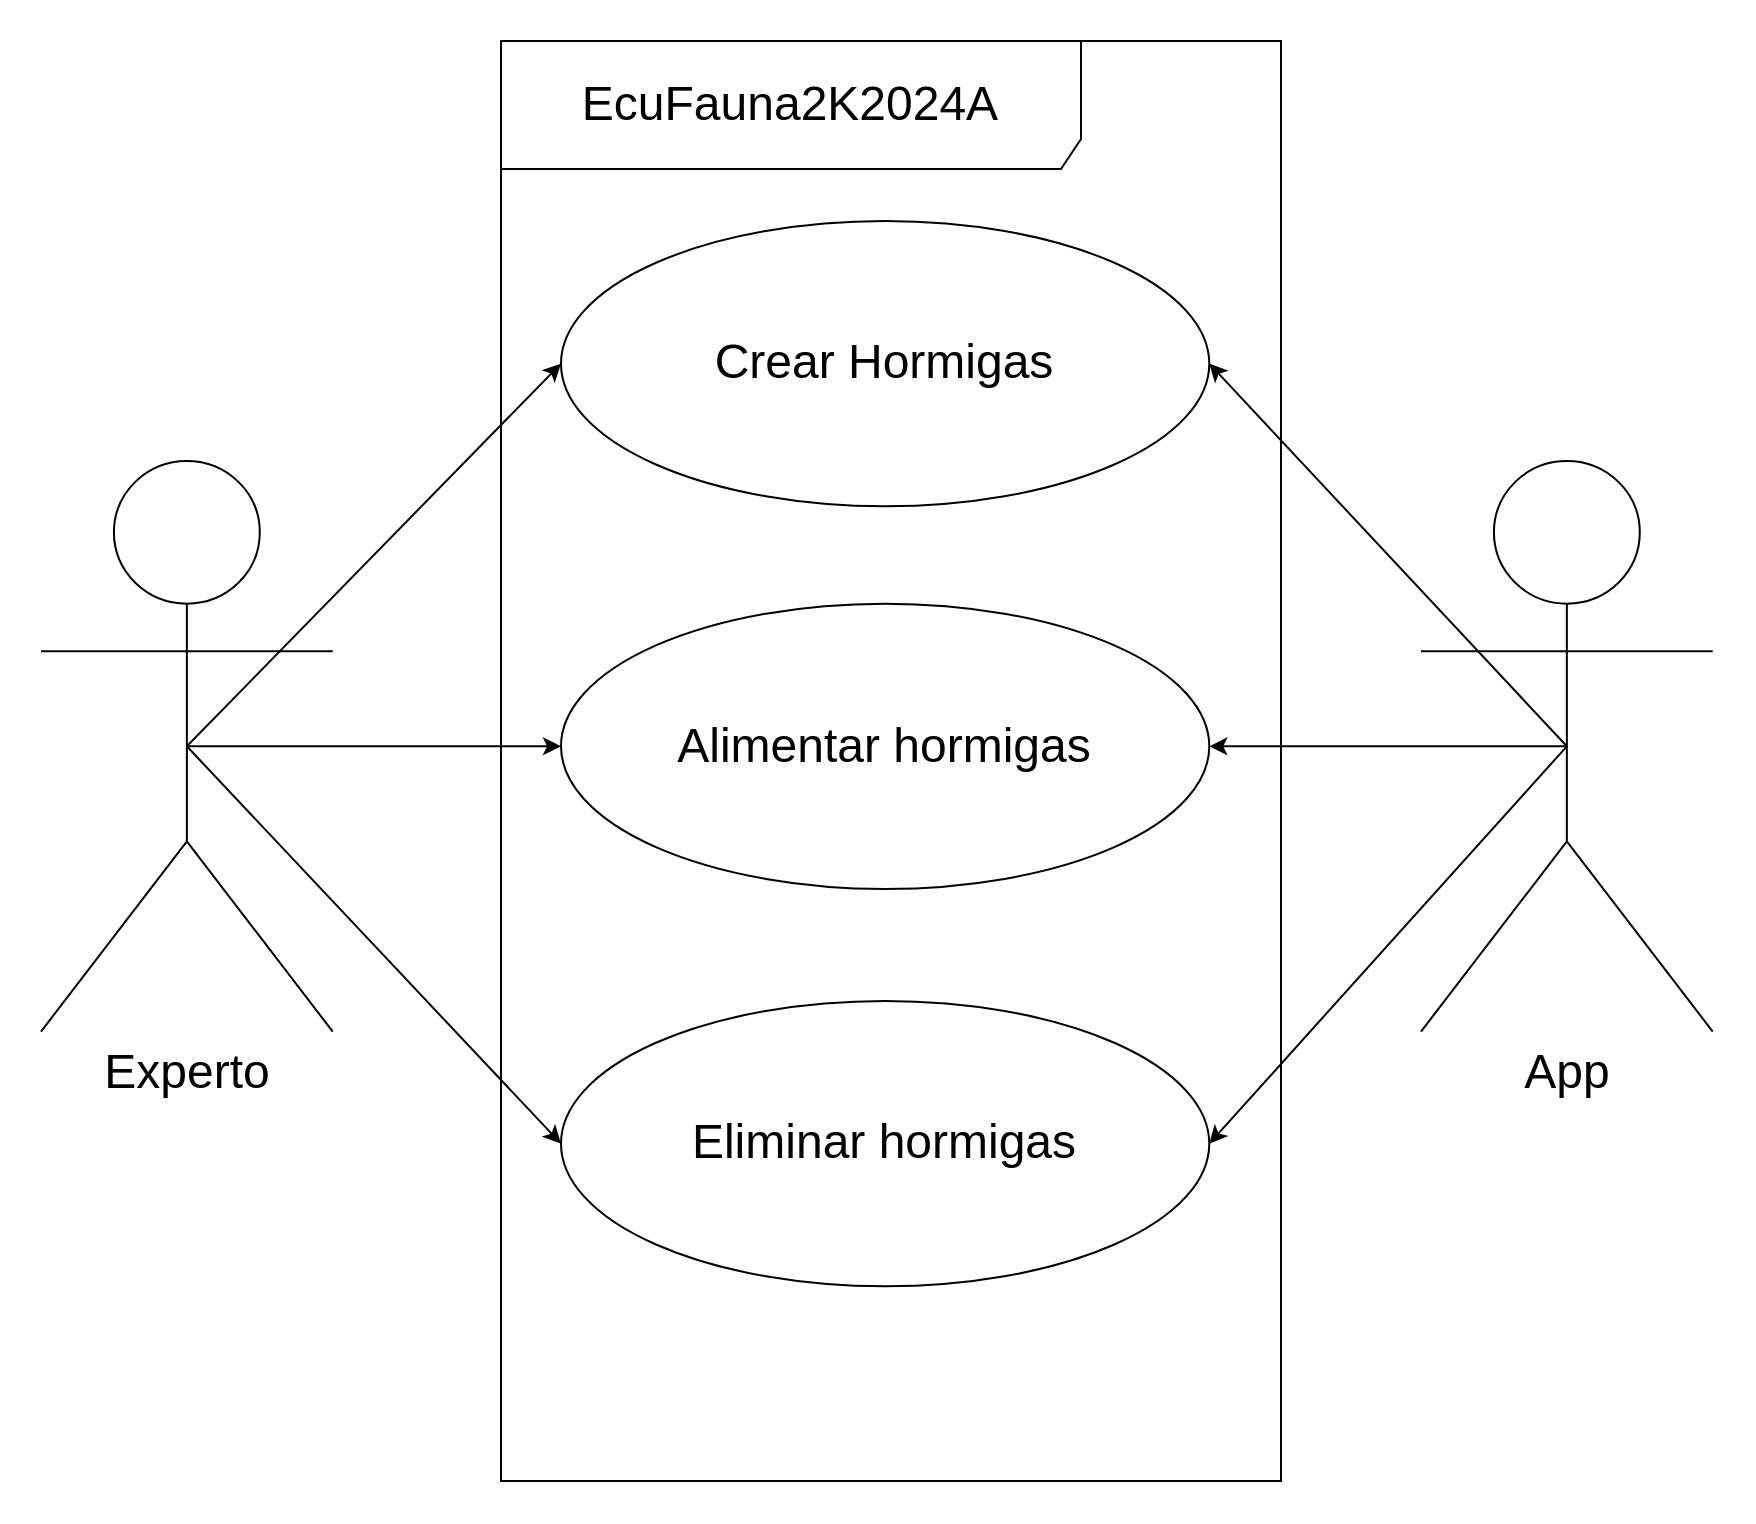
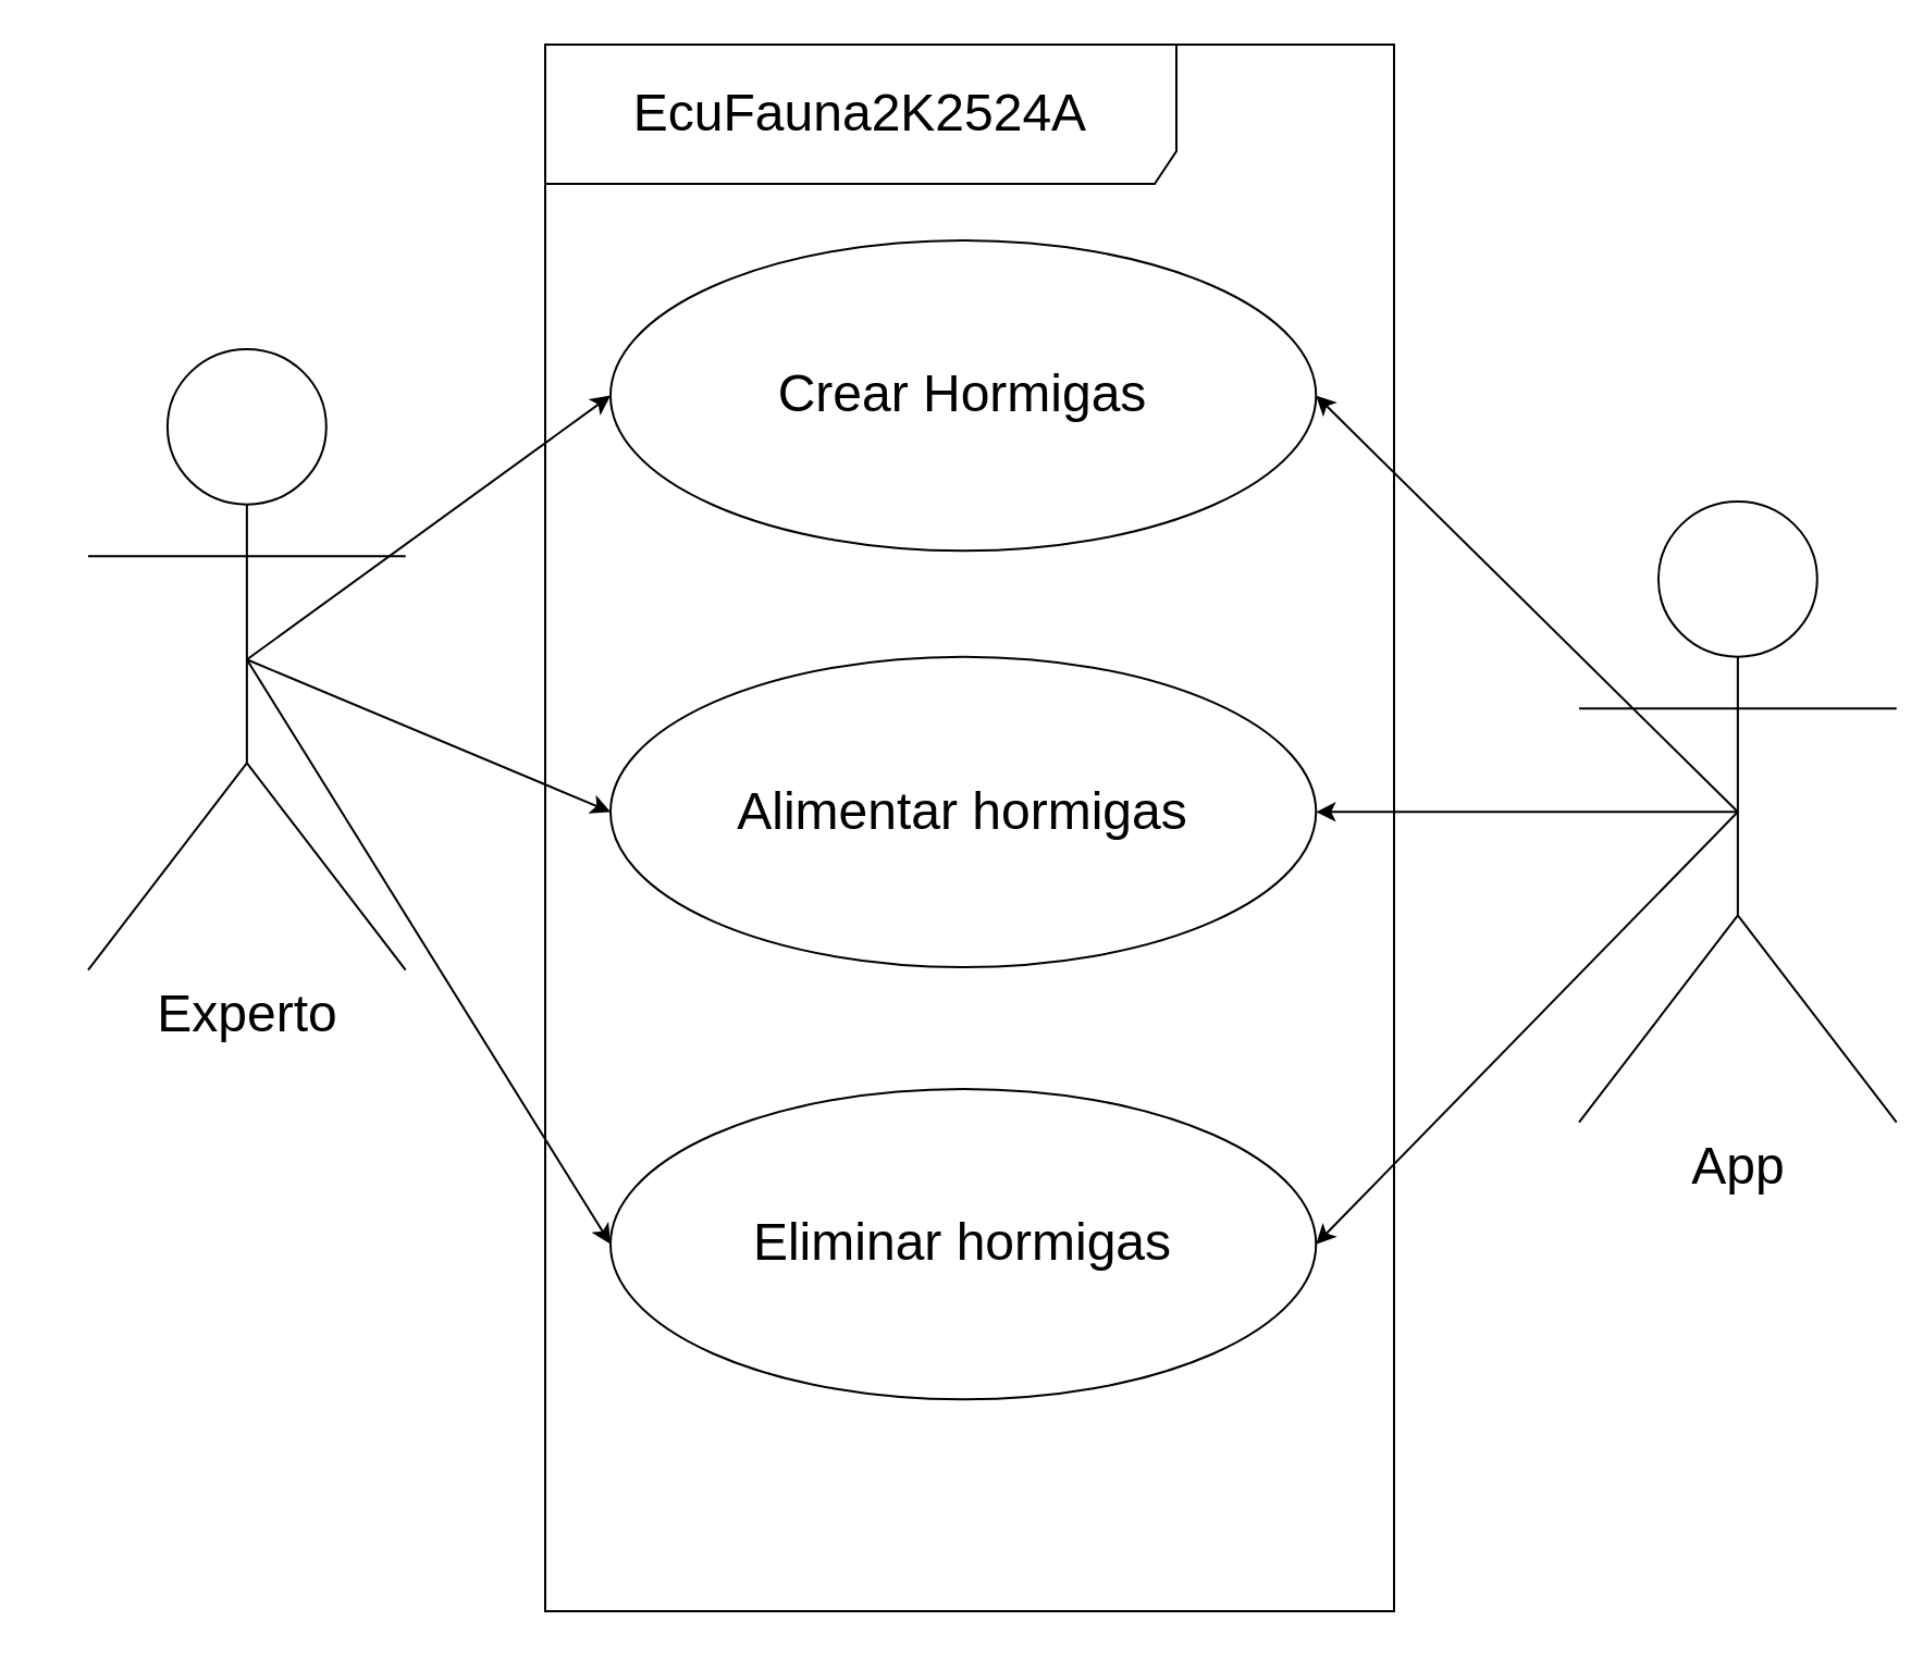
- <mxCell id="12" value="&lt;font style=&quot;font-size: 24px;&quot;&gt;EcuFauna2K2024A&lt;/font&gt;" style="shape=umlFrame;whiteSpace=wrap;html=1;width=290;height=64;container=0;" parent="1" vertex="1"><mxGeometry x="250" y="20" width="390" height="720" as="geometry" /></mxCell>
+ <mxCell id="12" value="&lt;font style=&quot;font-size: 24px;&quot;&gt;EcuFauna2K2524A&lt;/font&gt;" style="shape=umlFrame;whiteSpace=wrap;html=1;width=290;height=64;container=0;" parent="1" vertex="1"><mxGeometry x="250" y="20" width="390" height="720" as="geometry" /></mxCell>
- <mxCell id="10" value="&lt;font style=&quot;font-size: 24px;&quot;&gt;Experto&lt;/font&gt;" style="shape=umlActor;verticalLabelPosition=bottom;verticalAlign=top;html=1;container=0;" parent="1" vertex="1"><mxGeometry x="20" y="230.003" width="145.862" height="285.283" as="geometry" /></mxCell>
+ <mxCell id="10" value="&lt;font style=&quot;font-size: 24px;&quot;&gt;Experto&lt;/font&gt;" style="shape=umlActor;verticalLabelPosition=bottom;verticalAlign=top;html=1;container=0;" parent="1" vertex="1"><mxGeometry x="40" y="160.003" width="145.862" height="285.283" as="geometry" /></mxCell>
- <mxCell id="4" value="&lt;font style=&quot;font-size: 24px;&quot;&gt;App&lt;/font&gt;" style="shape=umlActor;verticalLabelPosition=bottom;verticalAlign=top;html=1;container=0;" parent="1" vertex="1"><mxGeometry x="709.998" y="230.004" width="145.862" height="285.283" as="geometry" /></mxCell>
+ <mxCell id="4" value="&lt;font style=&quot;font-size: 24px;&quot;&gt;App&lt;/font&gt;" style="shape=umlActor;verticalLabelPosition=bottom;verticalAlign=top;html=1;container=0;" parent="1" vertex="1"><mxGeometry x="724.998" y="230.004" width="145.862" height="285.283" as="geometry" /></mxCell>
